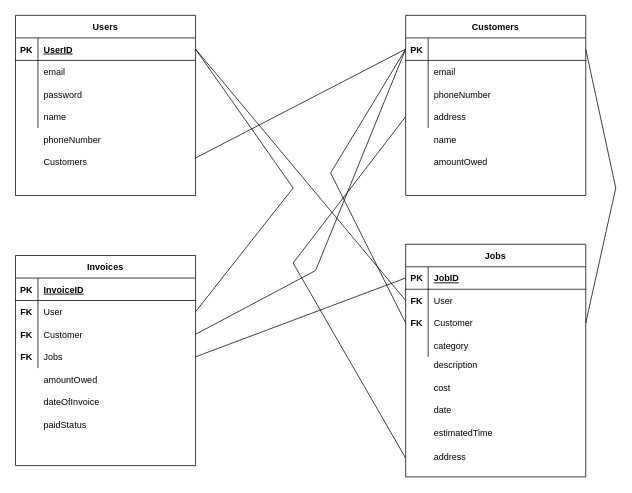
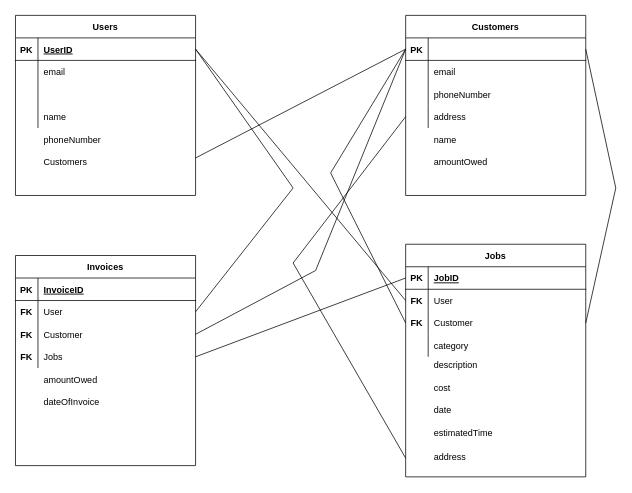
- <mxCell id="11" value="password" style="shape=partialRectangle;connectable=0;fillColor=none;top=0;left=0;bottom=0;right=0;align=left;spacingLeft=6;overflow=hidden;" vertex="1" parent="9"><mxGeometry x="30" width="210" height="30" as="geometry" /></mxCell>
- <mxCell id="65" value="paidStatus" style="shape=partialRectangle;connectable=0;fillColor=none;top=0;left=0;bottom=0;right=0;align=left;spacingLeft=6;overflow=hidden;" vertex="1" parent="1"><mxGeometry x="50" y="550" width="210" height="30" as="geometry" /></mxCell>
